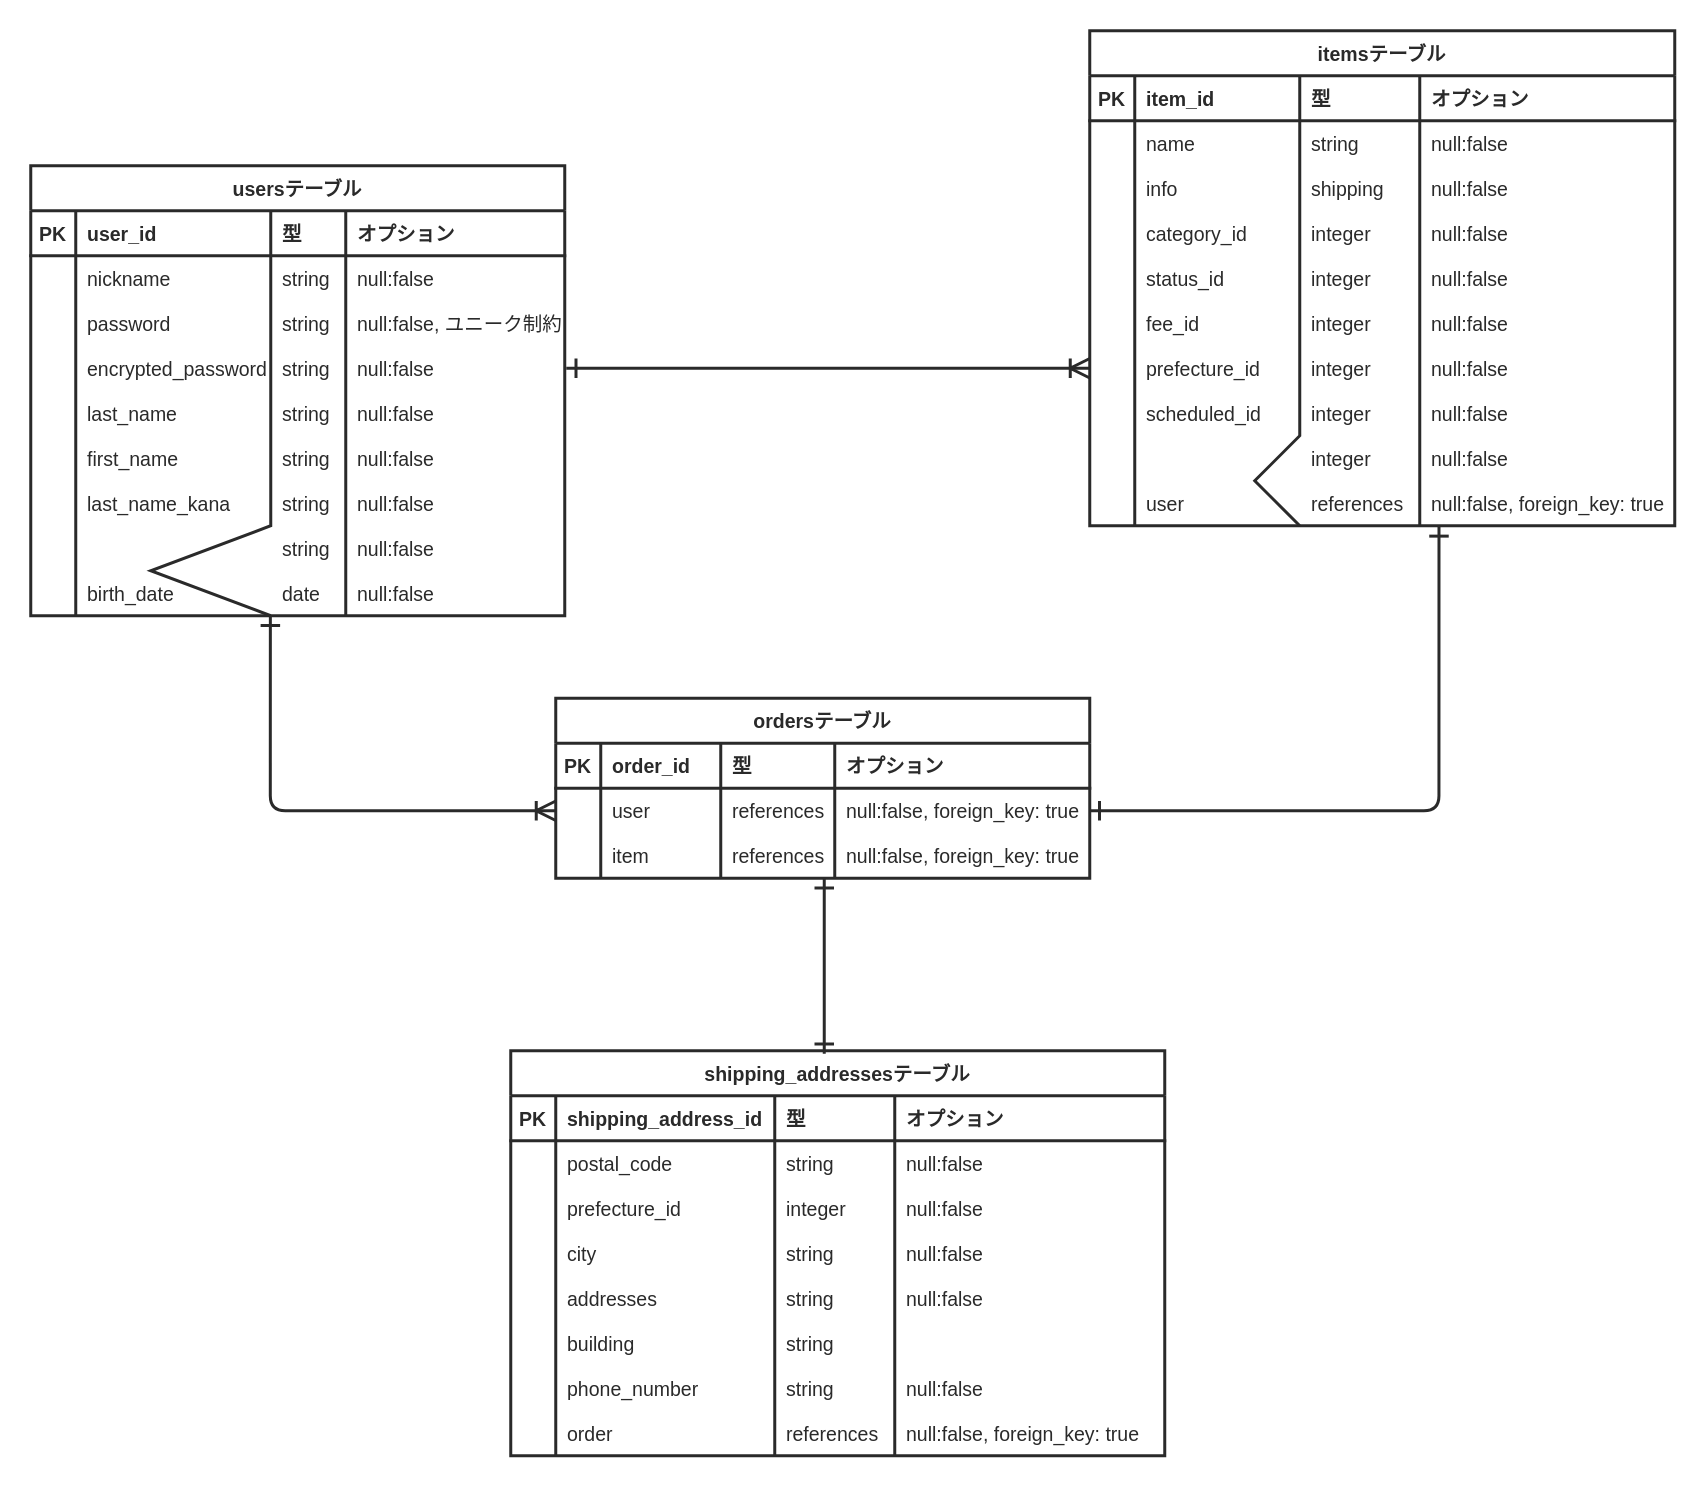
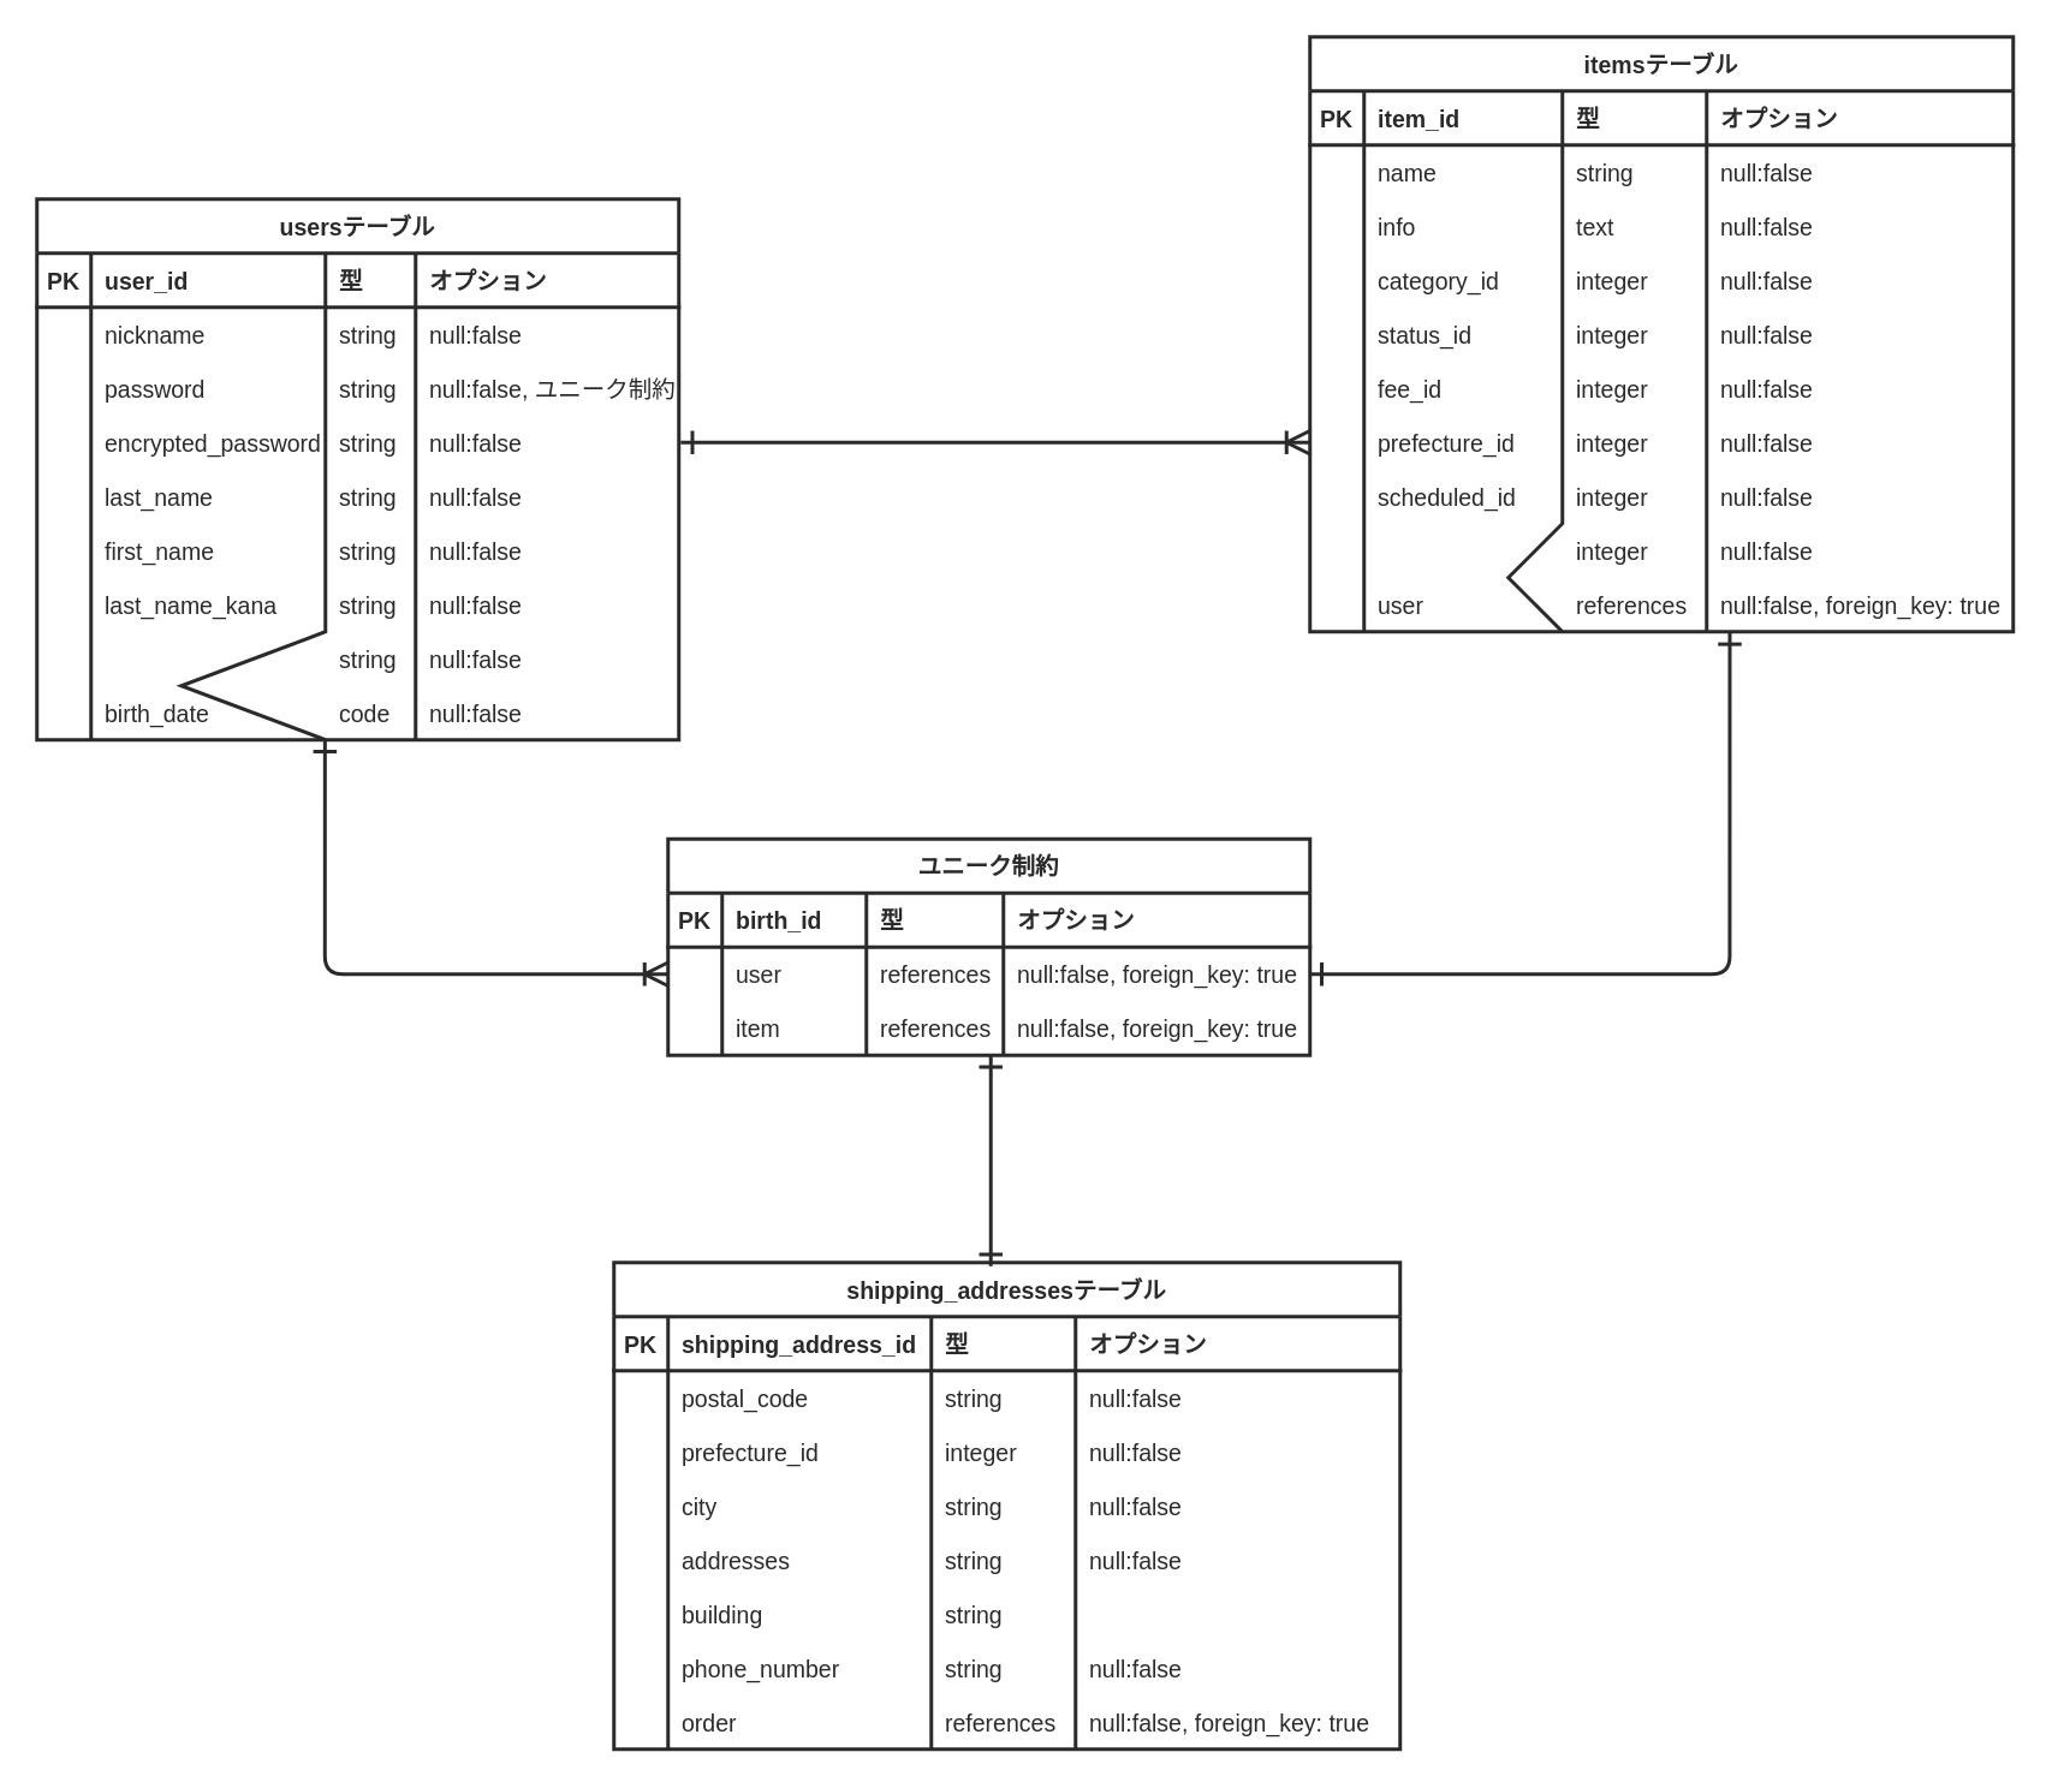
- <mxCell id="61" value="shipping" style="shape=partialRectangle;connectable=0;fillColor=none;top=0;left=0;bottom=0;right=0;align=left;spacingLeft=6;overflow=hidden;fontColor=#2A2A2A;strokeColor=#2A2A2A;fontSize=13;strokeWidth=2;" parent="58" vertex="1"><mxGeometry x="140" width="80" height="30" as="geometry" /></mxCell>
+ <mxCell id="61" value="text" style="shape=partialRectangle;connectable=0;fillColor=none;top=0;left=0;bottom=0;right=0;align=left;spacingLeft=6;overflow=hidden;fontColor=#2A2A2A;strokeColor=#2A2A2A;fontSize=13;strokeWidth=2;" parent="58" vertex="1"><mxGeometry x="140" width="80" height="30" as="geometry" /></mxCell>
- <mxCell id="45" value="date" style="shape=partialRectangle;connectable=0;fillColor=none;top=0;left=0;bottom=0;right=0;align=left;spacingLeft=6;overflow=hidden;perimeterSpacing=1;fontColor=#2A2A2A;strokeColor=#2A2A2A;fontSize=13;strokeWidth=2;" parent="42" vertex="1"><mxGeometry x="160" width="50" height="30" as="geometry" /></mxCell>
+ <mxCell id="45" value="code" style="shape=partialRectangle;connectable=0;fillColor=none;top=0;left=0;bottom=0;right=0;align=left;spacingLeft=6;overflow=hidden;perimeterSpacing=1;fontColor=#2A2A2A;strokeColor=#2A2A2A;fontSize=13;strokeWidth=2;" parent="42" vertex="1"><mxGeometry x="160" width="50" height="30" as="geometry" /></mxCell>
- <mxCell id="97" value="ordersテーブル" style="shape=table;startSize=30;container=1;collapsible=1;childLayout=tableLayout;fixedRows=1;rowLines=0;fontStyle=1;align=center;resizeLast=1;strokeWidth=2;strokeColor=#2A2A2A;fontSize=13;fontColor=#2A2A2A;" parent="1" vertex="1"><mxGeometry x="370" y="465" width="356" height="120" as="geometry" /></mxCell>
+ <mxCell id="97" value="ユニーク制約" style="shape=table;startSize=30;container=1;collapsible=1;childLayout=tableLayout;fixedRows=1;rowLines=0;fontStyle=1;align=center;resizeLast=1;strokeWidth=2;strokeColor=#2A2A2A;fontSize=13;fontColor=#2A2A2A;" parent="1" vertex="1"><mxGeometry x="370" y="465" width="356" height="120" as="geometry" /></mxCell>
- <mxCell id="100" value="order_id" style="shape=partialRectangle;connectable=0;fillColor=none;top=0;left=0;bottom=0;right=0;align=left;spacingLeft=6;fontStyle=1;overflow=hidden;fontColor=#2A2A2A;strokeColor=#2A2A2A;fontSize=13;strokeWidth=2;" parent="98" vertex="1"><mxGeometry x="30" width="80" height="30" as="geometry" /></mxCell>
+ <mxCell id="100" value="birth_id" style="shape=partialRectangle;connectable=0;fillColor=none;top=0;left=0;bottom=0;right=0;align=left;spacingLeft=6;fontStyle=1;overflow=hidden;fontColor=#2A2A2A;strokeColor=#2A2A2A;fontSize=13;strokeWidth=2;" parent="98" vertex="1"><mxGeometry x="30" width="80" height="30" as="geometry" /></mxCell>
